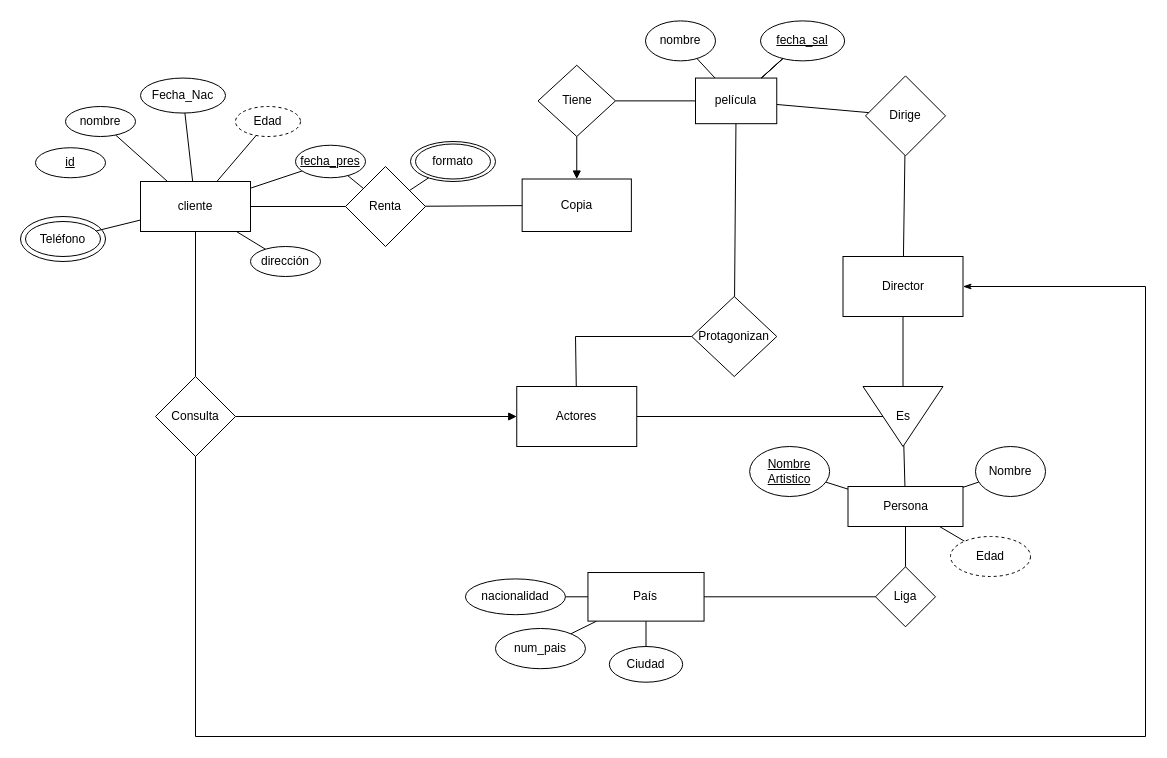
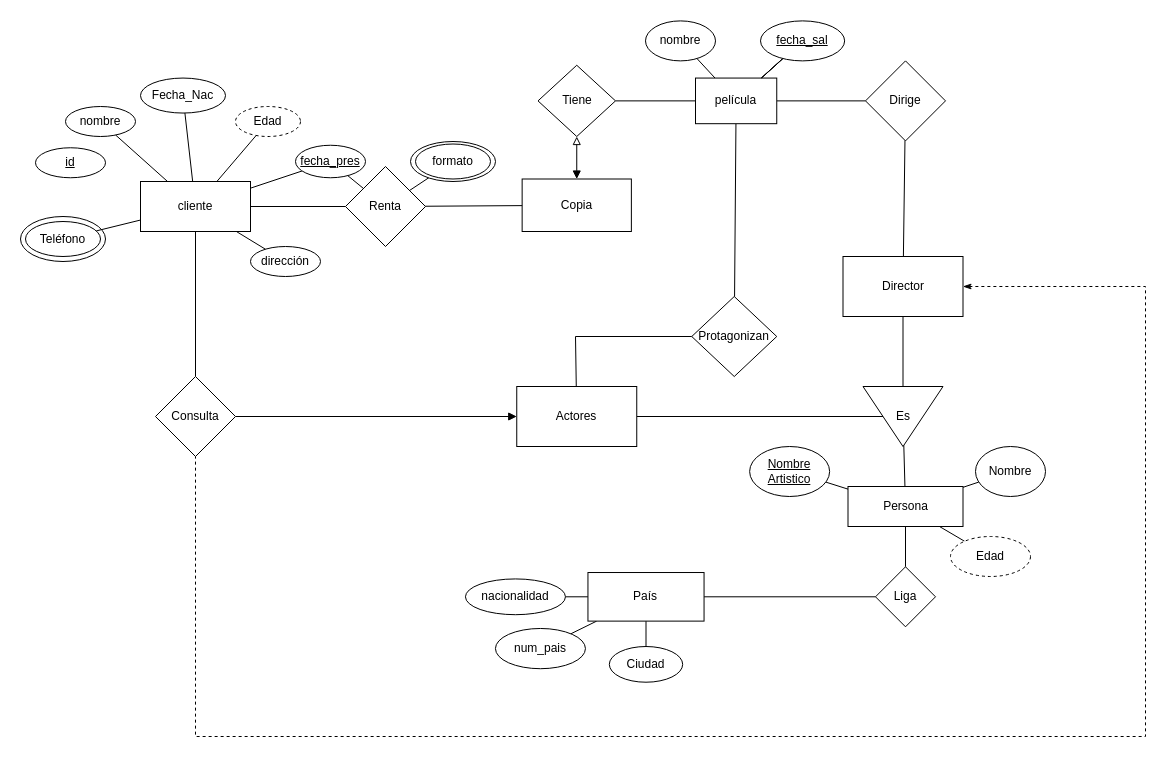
- <mxCell id="33" value="Dirige" style="rhombus;whiteSpace=wrap;html=1;rounded=0;" vertex="1" parent="1"><mxGeometry x="865" y="75.38" width="80" height="80" as="geometry" /></mxCell>
+ <mxCell id="33" value="Dirige" style="rhombus;whiteSpace=wrap;html=1;rounded=0;" vertex="1" parent="1"><mxGeometry x="865" y="60.38" width="80" height="80" as="geometry" /></mxCell>
- <mxCell id="18" value="" style="edgeStyle=none;rounded=0;orthogonalLoop=1;jettySize=auto;html=1;endArrow=none;endFill=0;startArrow=block;startFill=1;" edge="1" parent="1" source="19" target="66"><mxGeometry relative="1" as="geometry" /></mxCell>
+ <mxCell id="18" value="" style="edgeStyle=none;rounded=0;orthogonalLoop=1;jettySize=auto;html=1;endArrow=block;endFill=0;startArrow=block;startFill=1;" edge="1" parent="1" source="19" target="66"><mxGeometry relative="1" as="geometry" /></mxCell>
- <mxCell id="34" style="edgeStyle=none;rounded=0;orthogonalLoop=1;jettySize=auto;html=1;startArrow=classicThin;startFill=1;endArrow=none;endFill=0;" edge="1" parent="1" source="35" target="74"><mxGeometry relative="1" as="geometry"><mxPoint x="1095" y="286" as="targetPoint" /><Array as="points"><mxPoint x="1145" y="286" /><mxPoint x="1145" y="736" /><mxPoint x="195" y="736" /></Array></mxGeometry></mxCell>
+ <mxCell id="34" style="edgeStyle=none;rounded=0;orthogonalLoop=1;jettySize=auto;html=1;startArrow=classicThin;startFill=1;endArrow=none;endFill=0;dashed=1;" edge="1" parent="1" source="35" target="74"><mxGeometry relative="1" as="geometry"><mxPoint x="1095" y="286" as="targetPoint" /><Array as="points"><mxPoint x="1145" y="286" /><mxPoint x="1145" y="736" /><mxPoint x="195" y="736" /></Array></mxGeometry></mxCell>
